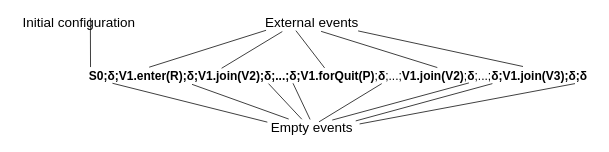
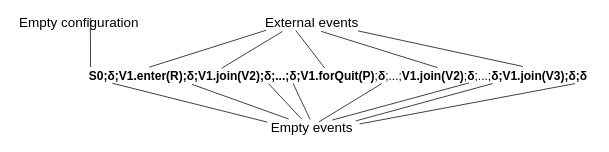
- <mxCell id="18" value="&lt;font style=&quot;font-size: 18px&quot;&gt;Initial configuration&lt;/font&gt;" style="text;html=1;strokeColor=none;fillColor=none;align=center;verticalAlign=middle;whiteSpace=wrap;rounded=0;" vertex="1" parent="1"><mxGeometry x="20" y="20" width="170" height="20" as="geometry" /></mxCell>
+ <mxCell id="18" value="&lt;font style=&quot;font-size: 18px&quot;&gt;Empty configuration&lt;/font&gt;" style="text;html=1;strokeColor=none;fillColor=none;align=center;verticalAlign=middle;whiteSpace=wrap;rounded=0;" vertex="1" parent="1"><mxGeometry x="20" y="20" width="170" height="20" as="geometry" /></mxCell>
